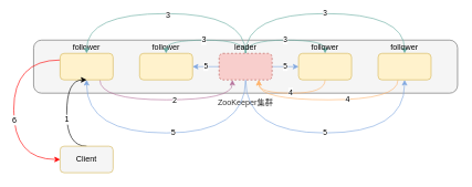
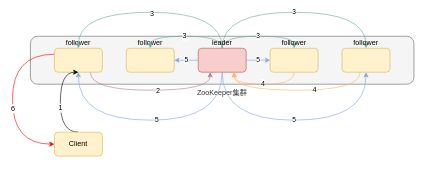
- <mxCell id="20" value="leader" style="rounded=1;whiteSpace=wrap;html=1;fillColor=#f8cecc;strokeColor=#b85450;labelPosition=center;verticalLabelPosition=top;align=center;verticalAlign=bottom;dashed=1;" parent="1" vertex="1"><mxGeometry x="330" y="80" width="80" height="40" as="geometry" /></mxCell>
+ <mxCell id="20" value="leader" style="rounded=1;whiteSpace=wrap;html=1;fillColor=#f8cecc;strokeColor=#b85450;labelPosition=center;verticalLabelPosition=top;align=center;verticalAlign=bottom;" parent="1" vertex="1"><mxGeometry x="330" y="80" width="80" height="40" as="geometry" /></mxCell>
- <mxCell id="29" value="Client" style="rounded=1;whiteSpace=wrap;html=1;fillColor=#f5f5f5;strokeColor=#d6b656;labelPosition=center;verticalLabelPosition=middle;align=center;verticalAlign=middle;" parent="1" vertex="1"><mxGeometry x="90" y="220" width="80" height="40" as="geometry" /></mxCell>
+ <mxCell id="29" value="Client" style="rounded=1;whiteSpace=wrap;html=1;fillColor=#fff2cc;strokeColor=#d6b656;labelPosition=center;verticalLabelPosition=middle;align=center;verticalAlign=middle;" parent="1" vertex="1"><mxGeometry x="90" y="220" width="80" height="40" as="geometry" /></mxCell>
